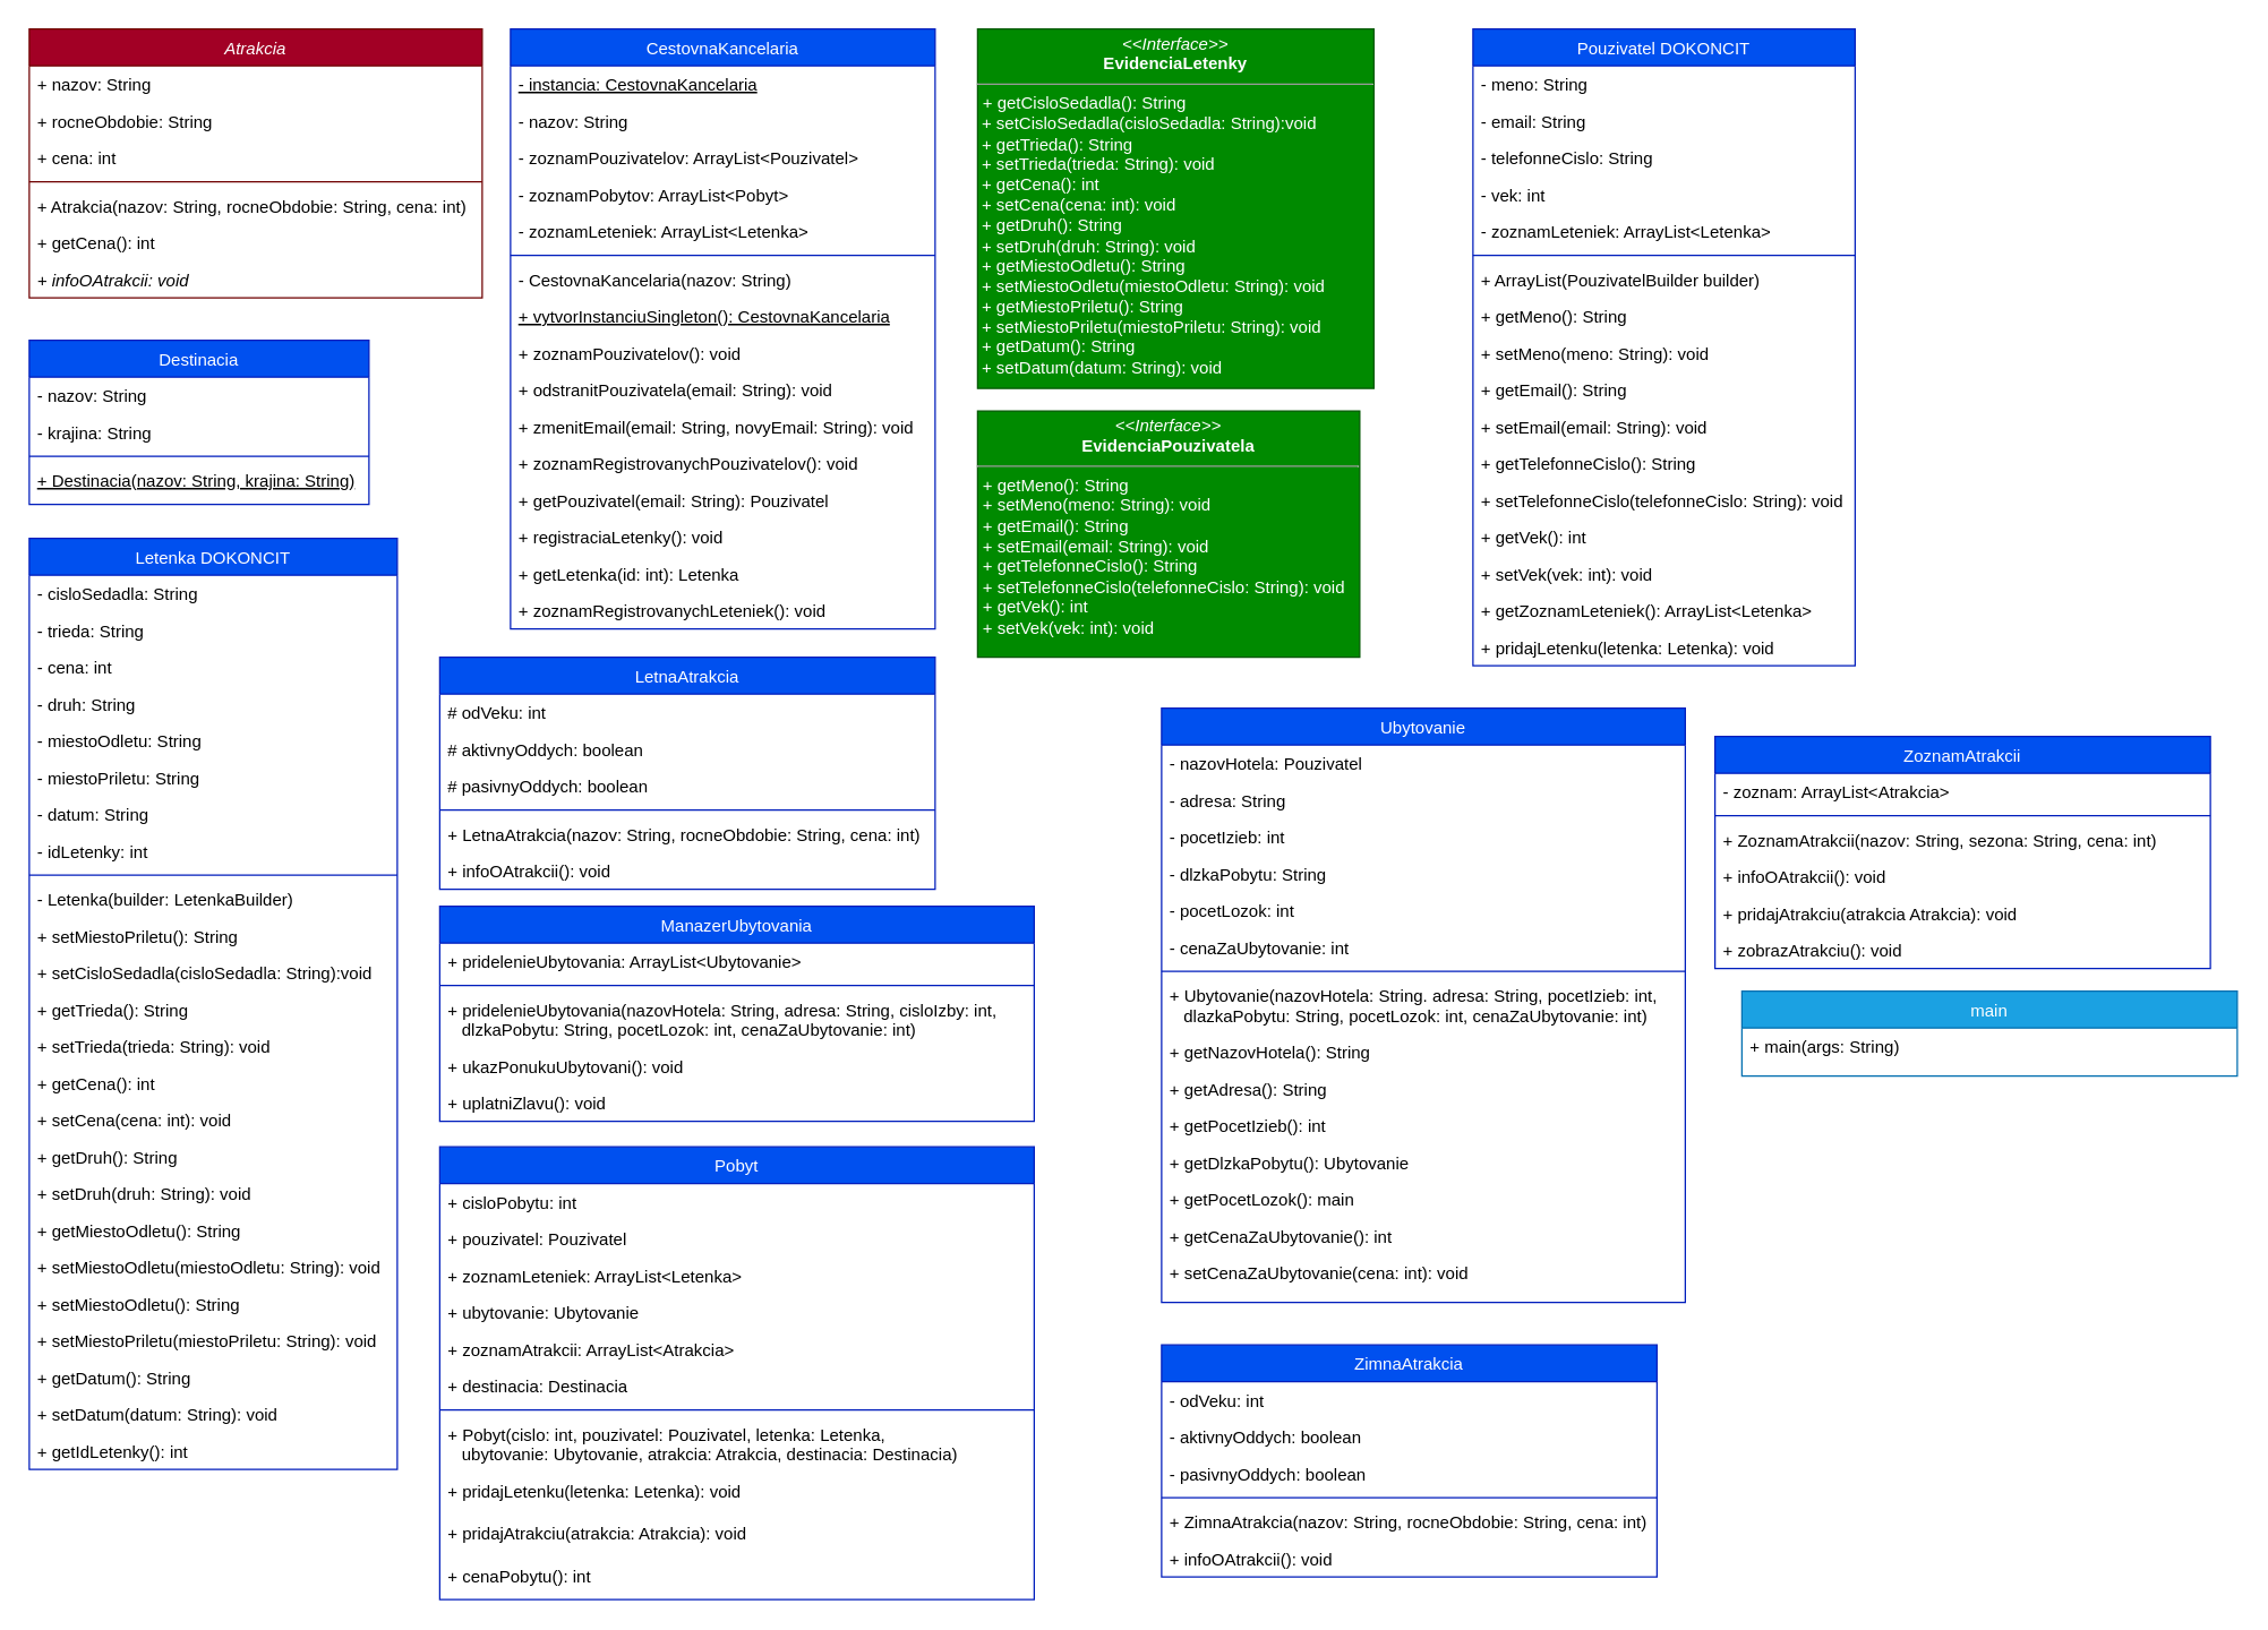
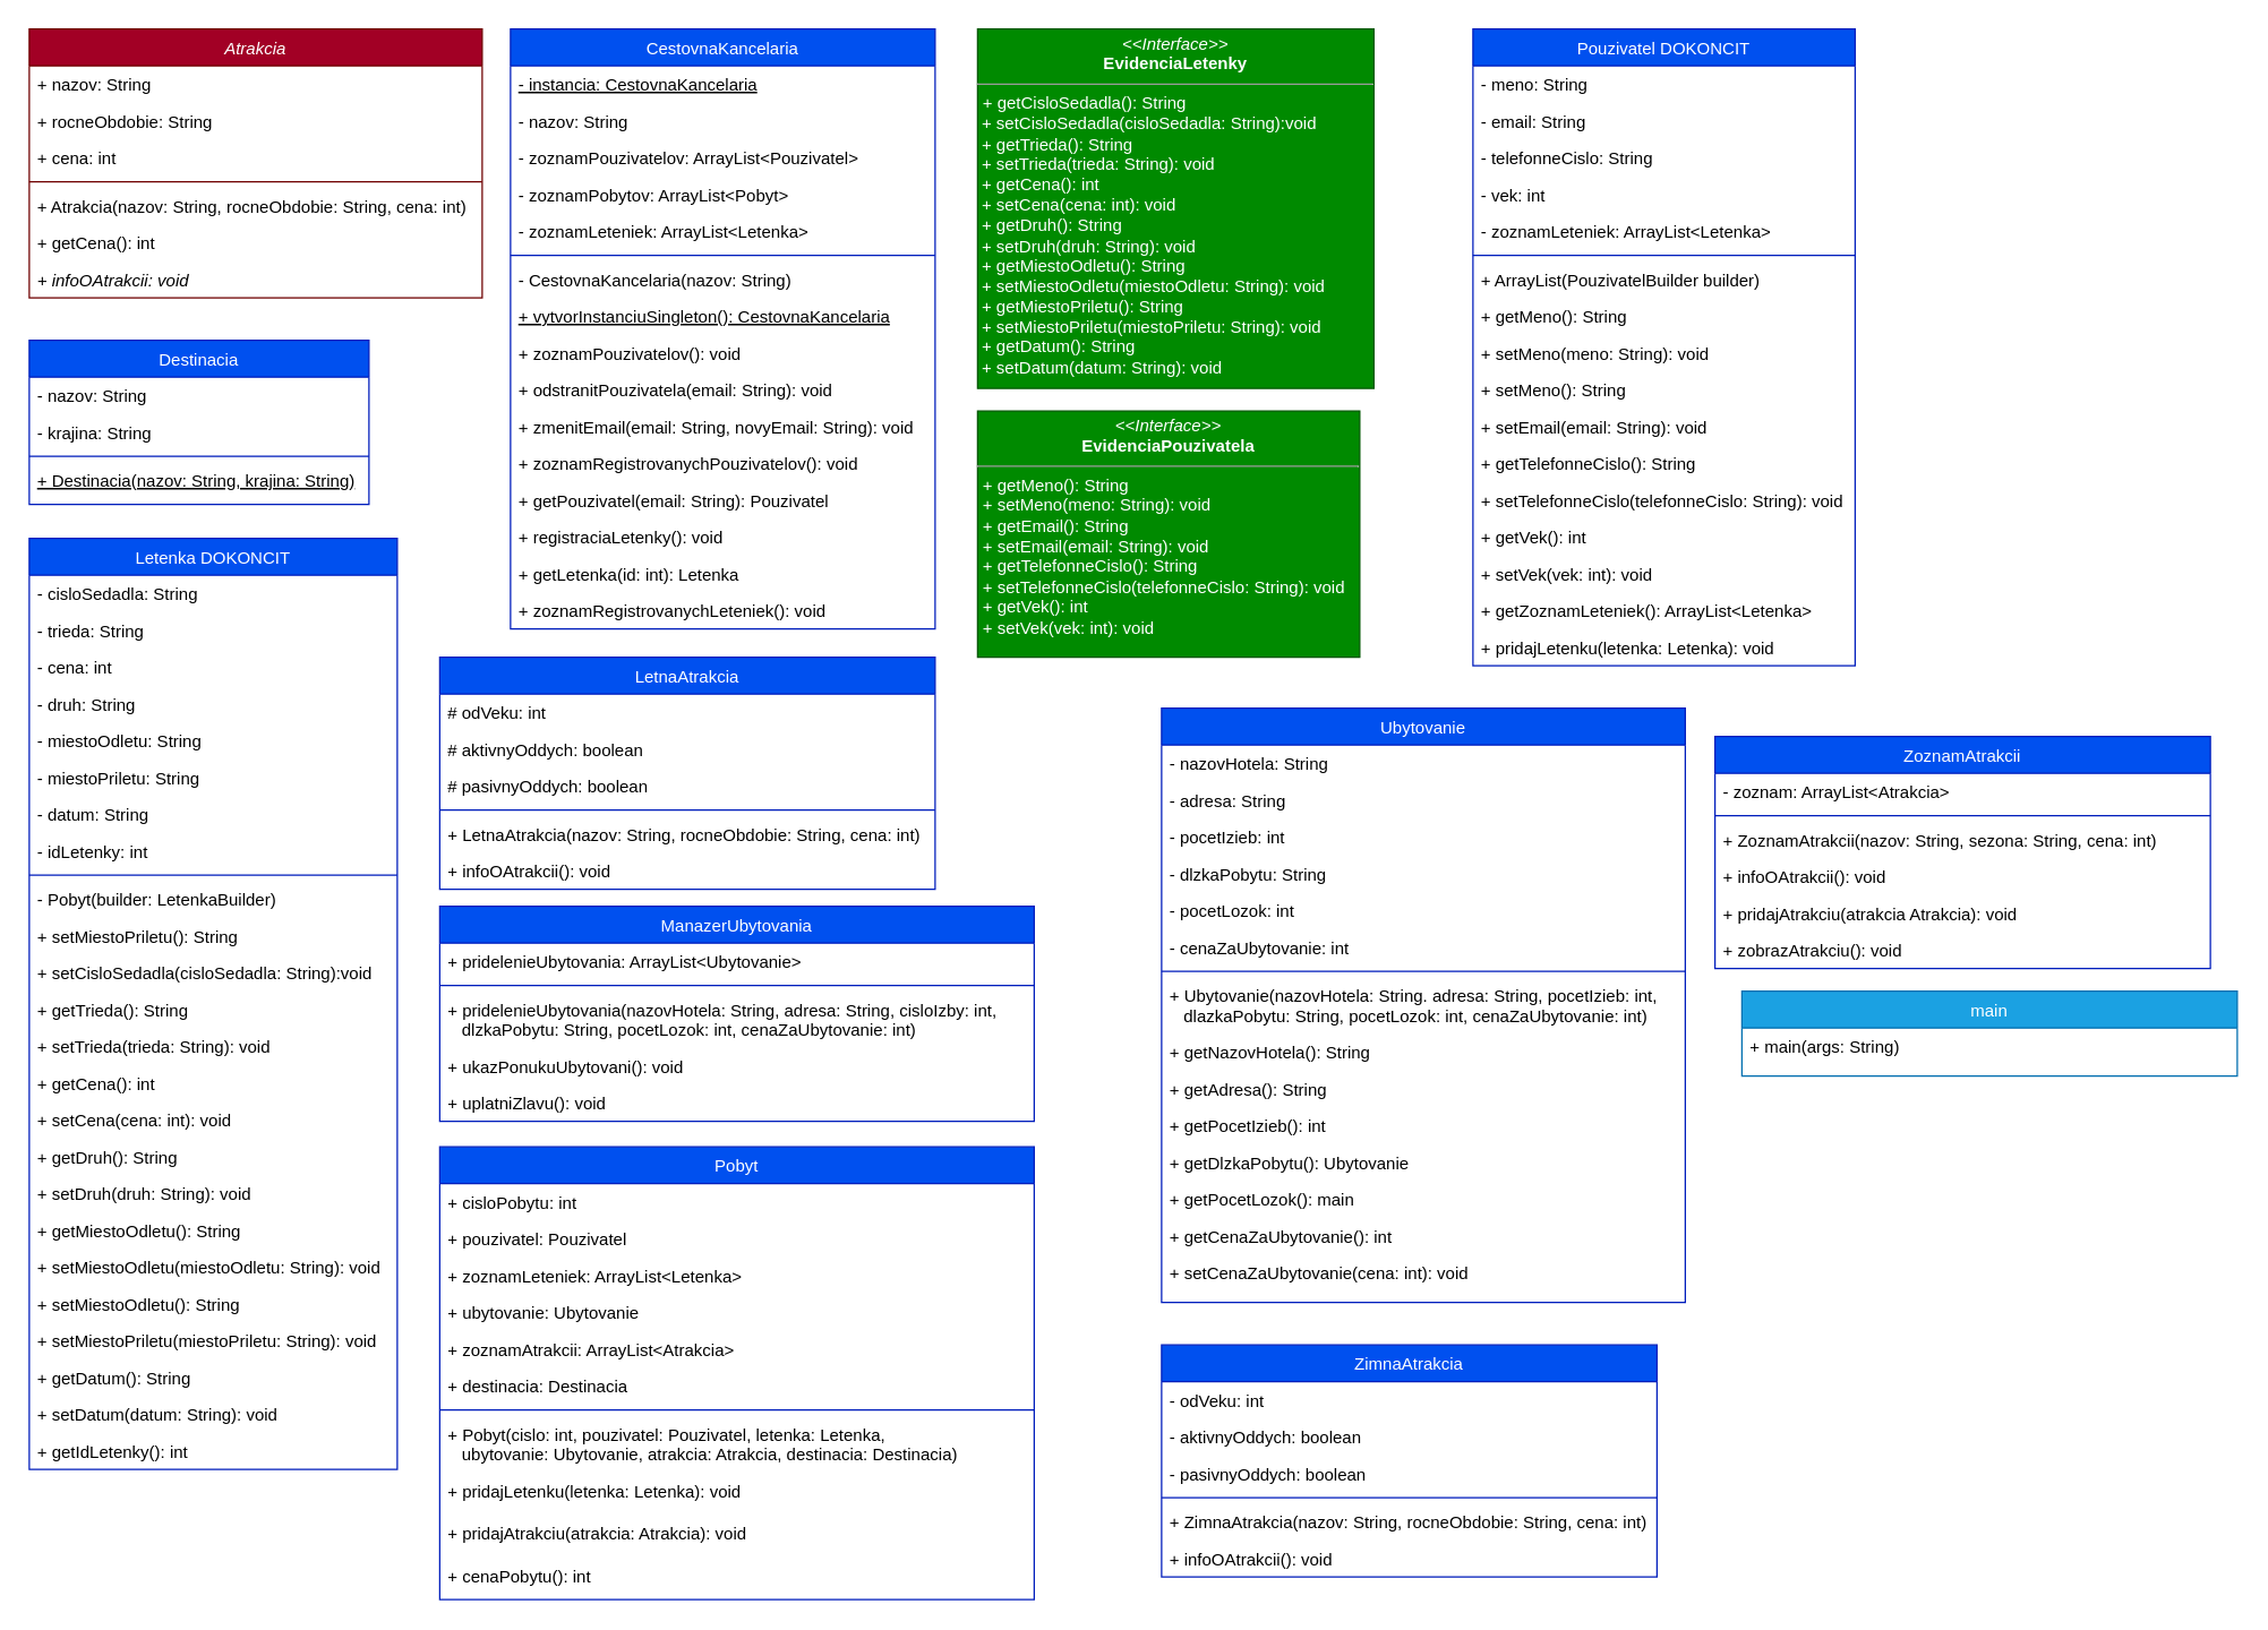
- <mxCell id="95" value="+ getEmail(): String" style="text;align=left;verticalAlign=top;spacingLeft=4;spacingRight=4;overflow=hidden;rotatable=0;points=[[0,0.5],[1,0.5]];portConstraint=eastwest;fontStyle=0" parent="85" vertex="1"><mxGeometry y="242" width="270" height="26" as="geometry" /></mxCell>
+ <mxCell id="95" value="+ setMeno(): String" style="text;align=left;verticalAlign=top;spacingLeft=4;spacingRight=4;overflow=hidden;rotatable=0;points=[[0,0.5],[1,0.5]];portConstraint=eastwest;fontStyle=0" parent="85" vertex="1"><mxGeometry y="242" width="270" height="26" as="geometry" /></mxCell>
- <mxCell id="104" value="- nazovHotela: Pouzivatel" style="text;align=left;verticalAlign=top;spacingLeft=4;spacingRight=4;overflow=hidden;rotatable=0;points=[[0,0.5],[1,0.5]];portConstraint=eastwest;" parent="103" vertex="1"><mxGeometry y="26" width="370" height="26" as="geometry" /></mxCell>
+ <mxCell id="104" value="- nazovHotela: String" style="text;align=left;verticalAlign=top;spacingLeft=4;spacingRight=4;overflow=hidden;rotatable=0;points=[[0,0.5],[1,0.5]];portConstraint=eastwest;" parent="103" vertex="1"><mxGeometry y="26" width="370" height="26" as="geometry" /></mxCell>
- <mxCell id="44" value="- Letenka(builder: LetenkaBuilder)" style="text;align=left;verticalAlign=top;spacingLeft=4;spacingRight=4;overflow=hidden;rotatable=0;points=[[0,0.5],[1,0.5]];portConstraint=eastwest;fontStyle=0" parent="34" vertex="1"><mxGeometry y="242" width="260" height="26" as="geometry" /></mxCell>
+ <mxCell id="44" value="- Pobyt(builder: LetenkaBuilder)" style="text;align=left;verticalAlign=top;spacingLeft=4;spacingRight=4;overflow=hidden;rotatable=0;points=[[0,0.5],[1,0.5]];portConstraint=eastwest;fontStyle=0" parent="34" vertex="1"><mxGeometry y="242" width="260" height="26" as="geometry" /></mxCell>
